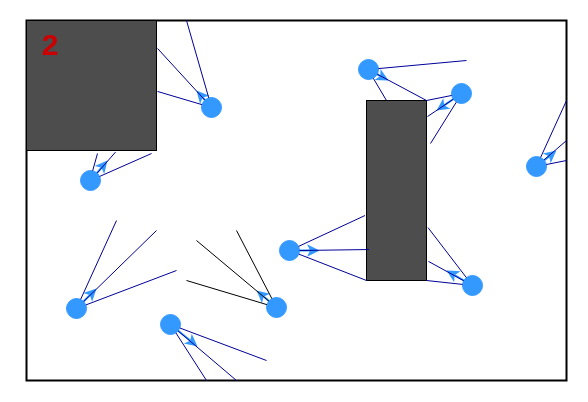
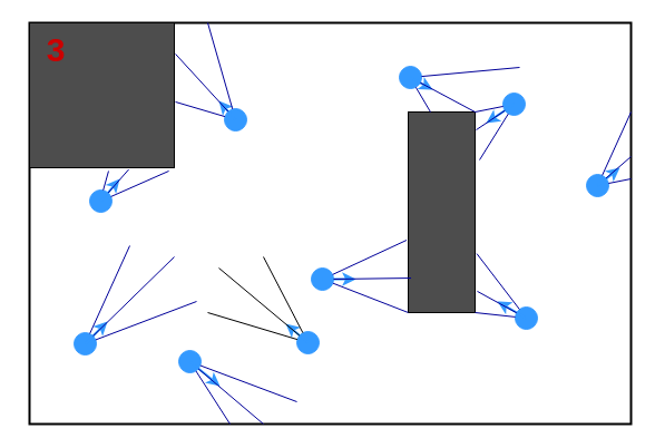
- <mxCell id="55" value="2" style="text;html=1;strokeColor=none;fillColor=none;align=center;verticalAlign=middle;whiteSpace=wrap;rounded=0;fontColor=#CC0000;fontSize=30;fontStyle=1" vertex="1" parent="1"><mxGeometry x="20" y="29" width="60" height="30" as="geometry" /></mxCell>
+ <mxCell id="55" value="3" style="text;html=1;strokeColor=none;fillColor=none;align=center;verticalAlign=middle;whiteSpace=wrap;rounded=0;fontColor=#CC0000;fontSize=30;fontStyle=1" vertex="1" parent="1"><mxGeometry x="20" y="29" width="60" height="30" as="geometry" /></mxCell>
